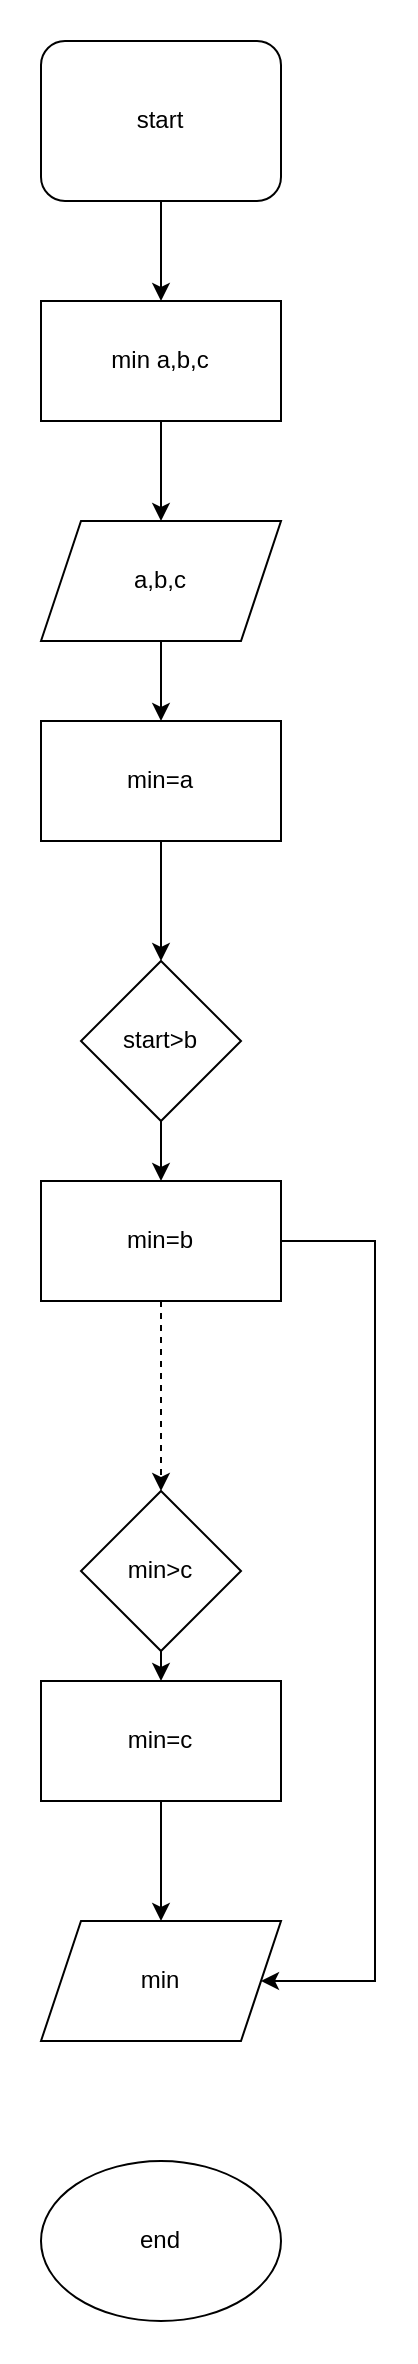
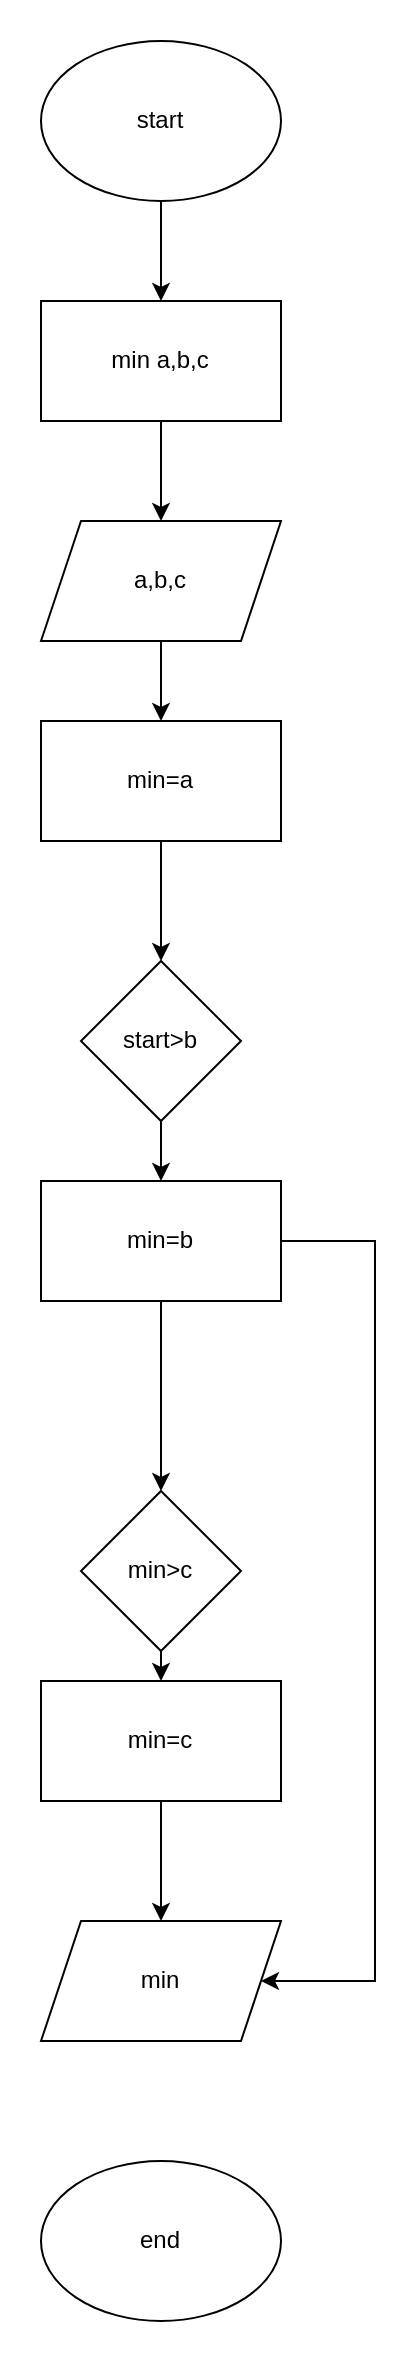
- <mxCell id="3" value="start" style="whiteSpace=wrap;html=1;rounded=1;" parent="1" vertex="1"><mxGeometry x="20" y="20" width="120" height="80" as="geometry" /></mxCell>
+ <mxCell id="3" value="start" style="ellipse;whiteSpace=wrap;html=1;" parent="1" vertex="1"><mxGeometry x="20" y="20" width="120" height="80" as="geometry" /></mxCell>
- <mxCell id="12" style="edgeStyle=orthogonalEdgeStyle;rounded=0;orthogonalLoop=1;jettySize=auto;html=1;exitX=0.5;exitY=1;exitDx=0;exitDy=0;entryX=0.5;entryY=0;entryDx=0;entryDy=0;dashed=1;" parent="1" source="14" target="16" edge="1"><mxGeometry relative="1" as="geometry" /></mxCell>
+ <mxCell id="12" style="edgeStyle=orthogonalEdgeStyle;rounded=0;orthogonalLoop=1;jettySize=auto;html=1;exitX=0.5;exitY=1;exitDx=0;exitDy=0;entryX=0.5;entryY=0;entryDx=0;entryDy=0;" parent="1" source="14" target="16" edge="1"><mxGeometry relative="1" as="geometry" /></mxCell>
